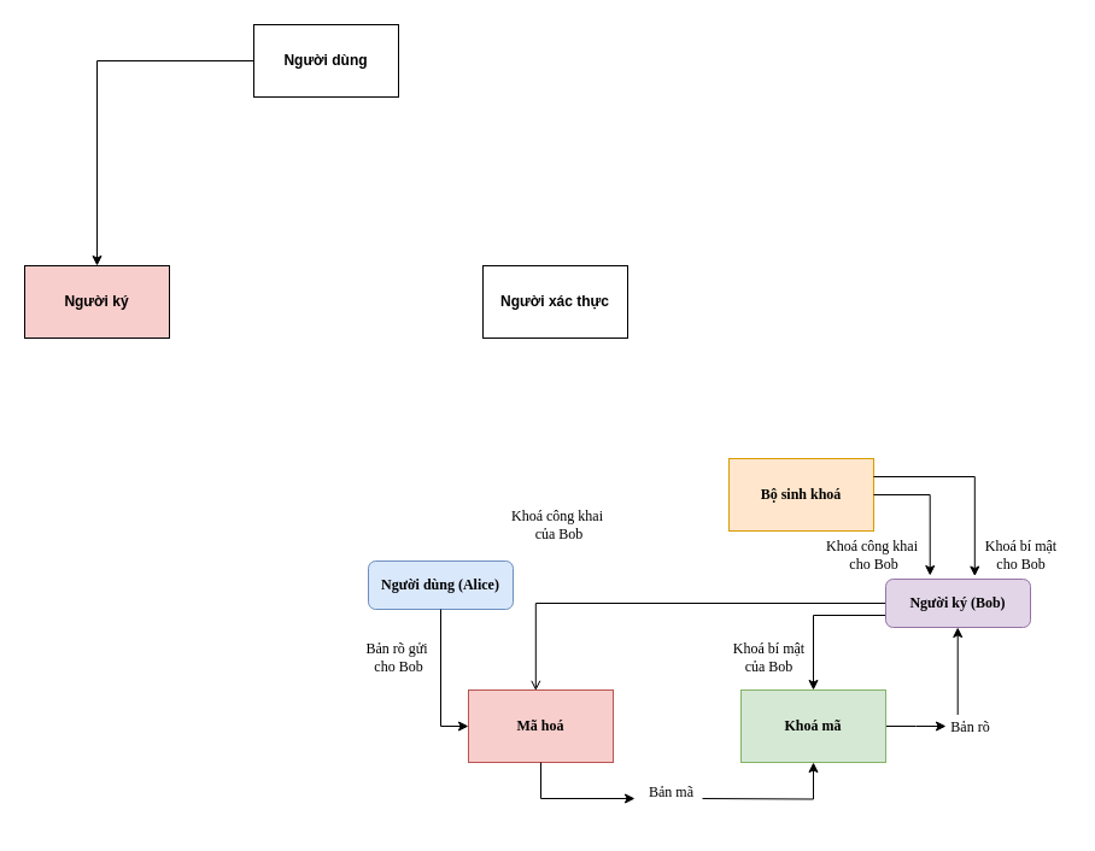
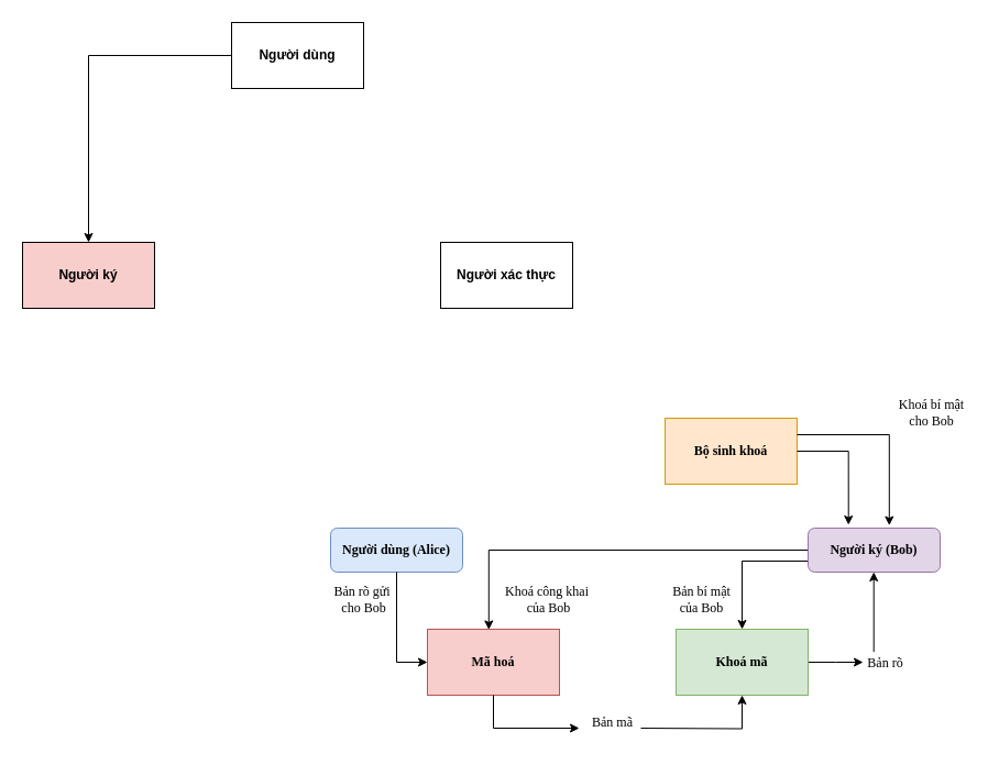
- <mxCell id="11" value="&lt;font face=&quot;Times New Roman&quot;&gt;Khoá công khai&amp;nbsp;&lt;/font&gt;&lt;div&gt;&lt;font face=&quot;Times New Roman&quot;&gt;của Bob&lt;/font&gt;&lt;/div&gt;" style="text;html=1;align=center;verticalAlign=middle;resizable=0;points=[];autosize=1;strokeColor=none;fillColor=none;" vertex="1" parent="1"><mxGeometry x="413" y="415" width="100" height="40" as="geometry" /></mxCell>
+ <mxCell id="11" value="&lt;font face=&quot;Times New Roman&quot;&gt;Khoá công khai&amp;nbsp;&lt;/font&gt;&lt;div&gt;&lt;font face=&quot;Times New Roman&quot;&gt;của Bob&lt;/font&gt;&lt;/div&gt;" style="text;html=1;align=center;verticalAlign=middle;resizable=0;points=[];autosize=1;strokeColor=none;fillColor=none;" vertex="1" parent="1"><mxGeometry x="448" y="525" width="100" height="40" as="geometry" /></mxCell>
- <mxCell id="23" value="&lt;font face=&quot;Times New Roman&quot;&gt;Khoá công khai&amp;nbsp;&lt;/font&gt;&lt;div&gt;&lt;font face=&quot;Times New Roman&quot;&gt;cho Bob&lt;/font&gt;&lt;/div&gt;" style="text;html=1;align=center;verticalAlign=middle;resizable=0;points=[];autosize=1;strokeColor=none;fillColor=none;" vertex="1" parent="1"><mxGeometry x="674" y="440" width="100" height="40" as="geometry" /></mxCell>
- <mxCell id="26" value="&lt;font face=&quot;Times New Roman&quot;&gt;Khoá bí mật&lt;/font&gt;&lt;div&gt;&lt;font face=&quot;Times New Roman&quot;&gt;cho Bob&lt;/font&gt;&lt;br&gt;&lt;/div&gt;" style="text;html=1;align=center;verticalAlign=middle;resizable=0;points=[];autosize=1;strokeColor=none;fillColor=none;" vertex="1" parent="1"><mxGeometry x="806" y="440" width="80" height="40" as="geometry" /></mxCell>
+ <mxCell id="26" value="&lt;font face=&quot;Times New Roman&quot;&gt;Khoá bí mật&lt;/font&gt;&lt;div&gt;&lt;font face=&quot;Times New Roman&quot;&gt;cho Bob&lt;/font&gt;&lt;br&gt;&lt;/div&gt;" style="text;html=1;align=center;verticalAlign=middle;resizable=0;points=[];autosize=1;strokeColor=none;fillColor=none;" vertex="1" parent="1"><mxGeometry x="806" y="355" width="80" height="40" as="geometry" /></mxCell>
- <mxCell id="18" value="&lt;font face=&quot;Times New Roman&quot;&gt;Người dùng (Alice)&lt;/font&gt;" style="rounded=1;whiteSpace=wrap;html=1;fontStyle=1;fillColor=#dae8fc;strokeColor=#6c8ebf;" vertex="1" parent="1"><mxGeometry x="305" y="465" width="120" height="40" as="geometry" /></mxCell>
+ <mxCell id="18" value="&lt;font face=&quot;Times New Roman&quot;&gt;Người dùng (Alice)&lt;/font&gt;" style="rounded=1;whiteSpace=wrap;html=1;fontStyle=1;fillColor=#dae8fc;strokeColor=#6c8ebf;" vertex="1" parent="1"><mxGeometry x="300" y="480" width="120" height="40" as="geometry" /></mxCell>
- <mxCell id="12" value="&lt;font face=&quot;Times New Roman&quot;&gt;Khoá bí mật&lt;/font&gt;&lt;div&gt;&lt;font face=&quot;Times New Roman&quot;&gt;của Bob&lt;/font&gt;&lt;br&gt;&lt;/div&gt;" style="text;html=1;align=center;verticalAlign=middle;resizable=0;points=[];autosize=1;strokeColor=none;fillColor=none;" vertex="1" parent="1"><mxGeometry x="597" y="525" width="80" height="40" as="geometry" /></mxCell>
+ <mxCell id="12" value="&lt;font face=&quot;Times New Roman&quot;&gt;Bản bí mật&lt;/font&gt;&lt;div&gt;&lt;font face=&quot;Times New Roman&quot;&gt;của Bob&lt;/font&gt;&lt;br&gt;&lt;/div&gt;" style="text;html=1;align=center;verticalAlign=middle;resizable=0;points=[];autosize=1;strokeColor=none;fillColor=none;" vertex="1" parent="1"><mxGeometry x="597" y="525" width="80" height="40" as="geometry" /></mxCell>
- <mxCell id="9" style="edgeStyle=orthogonalEdgeStyle;rounded=0;orthogonalLoop=1;jettySize=auto;html=1;exitX=0;exitY=0.5;exitDx=0;exitDy=0;entryX=0.465;entryY=0.007;entryDx=0;entryDy=0;entryPerimeter=0;endArrow=open;" edge="1" parent="1" source="20" target="6"><mxGeometry relative="1" as="geometry"><mxPoint x="434" y="580" as="targetPoint" /></mxGeometry></mxCell>
+ <mxCell id="9" style="edgeStyle=orthogonalEdgeStyle;rounded=0;orthogonalLoop=1;jettySize=auto;html=1;exitX=0;exitY=0.5;exitDx=0;exitDy=0;entryX=0.465;entryY=0.007;entryDx=0;entryDy=0;entryPerimeter=0;" edge="1" parent="1" source="20" target="6"><mxGeometry relative="1" as="geometry"><mxPoint x="434" y="580" as="targetPoint" /></mxGeometry></mxCell>
